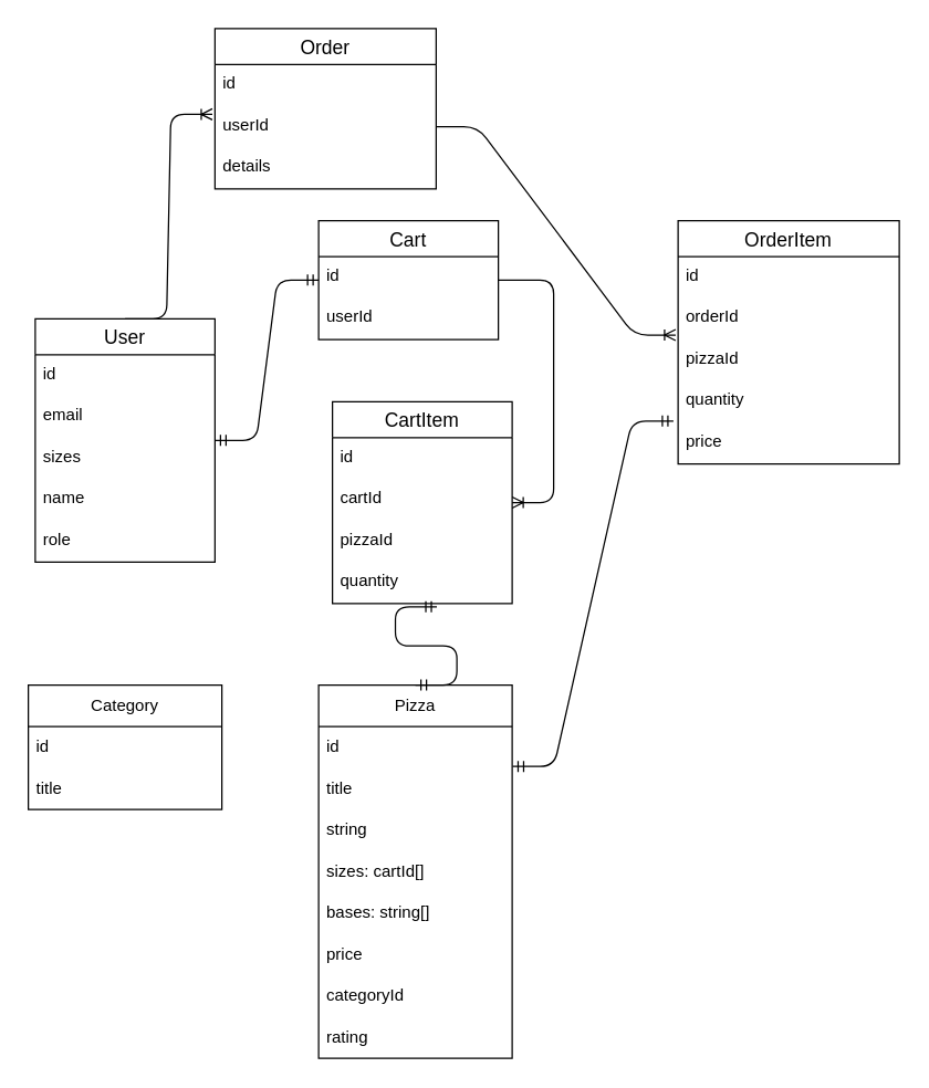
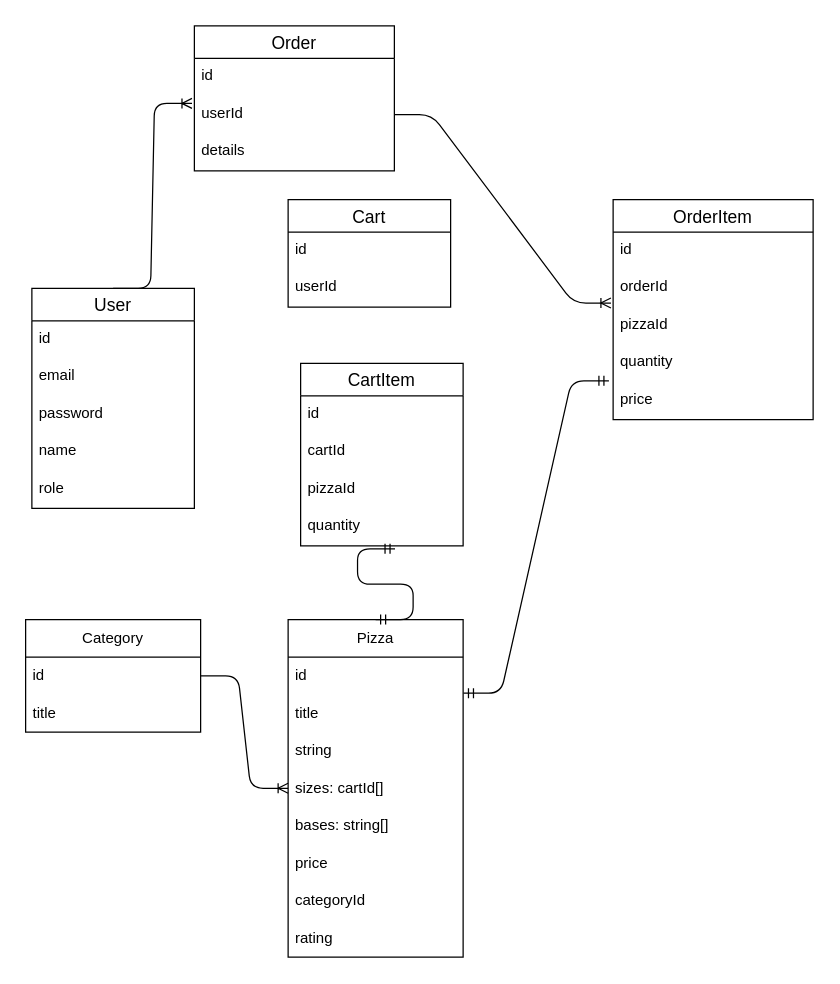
- <mxCell id="28" value="" style="edgeStyle=entityRelationEdgeStyle;fontSize=12;html=1;endArrow=ERmandOne;startArrow=ERmandOne;rounded=1;" parent="1" source="14" target="20" edge="1"><mxGeometry width="100" height="100" relative="1" as="geometry"><mxPoint x="540" y="645" as="sourcePoint" /><mxPoint x="640" y="545" as="targetPoint" /></mxGeometry></mxCell>
- <mxCell id="29" value="" style="edgeStyle=entityRelationEdgeStyle;fontSize=12;html=1;endArrow=ERoneToMany;rounded=1;" parent="1" source="20" target="23" edge="1"><mxGeometry width="100" height="100" relative="1" as="geometry"><mxPoint x="540" y="645" as="sourcePoint" /><mxPoint x="640" y="545" as="targetPoint" /></mxGeometry></mxCell>
- <mxCell id="17" value="sizes" style="text;strokeColor=none;fillColor=none;spacingLeft=4;spacingRight=4;overflow=hidden;rotatable=0;points=[[0,0.5],[1,0.5]];portConstraint=eastwest;fontSize=12;rounded=0;" parent="14" vertex="1"><mxGeometry y="86" width="130" height="30" as="geometry" /></mxCell>
+ <mxCell id="17" value="password" style="text;strokeColor=none;fillColor=none;spacingLeft=4;spacingRight=4;overflow=hidden;rotatable=0;points=[[0,0.5],[1,0.5]];portConstraint=eastwest;fontSize=12;rounded=0;" parent="14" vertex="1"><mxGeometry y="86" width="130" height="30" as="geometry" /></mxCell>
+ <mxCell id="44" value="" style="edgeStyle=entityRelationEdgeStyle;fontSize=12;html=1;endArrow=ERoneToMany;rounded=1;" edge="1" parent="1" source="2" target="5"><mxGeometry width="100" height="100" relative="1" as="geometry"><mxPoint x="130" y="730" as="sourcePoint" /><mxPoint x="230" y="630" as="targetPoint" /></mxGeometry></mxCell>
